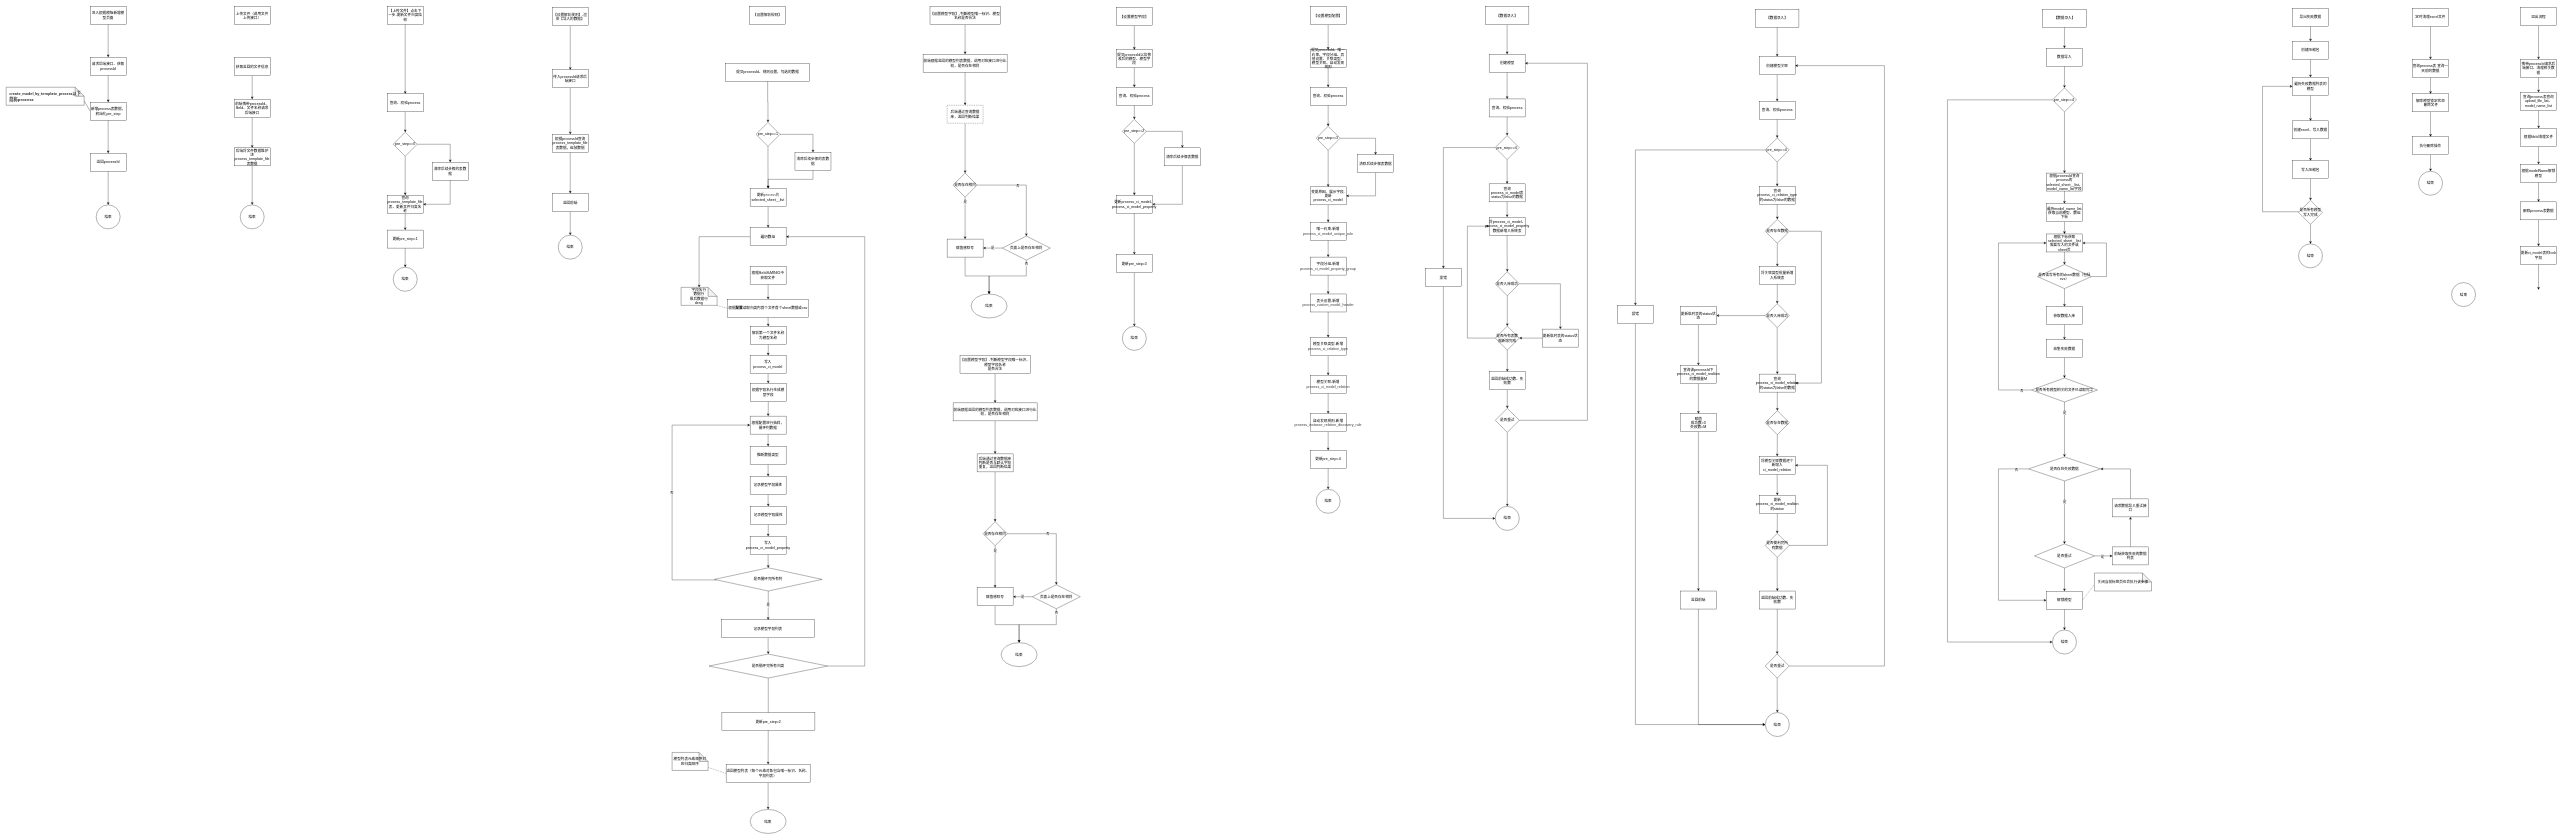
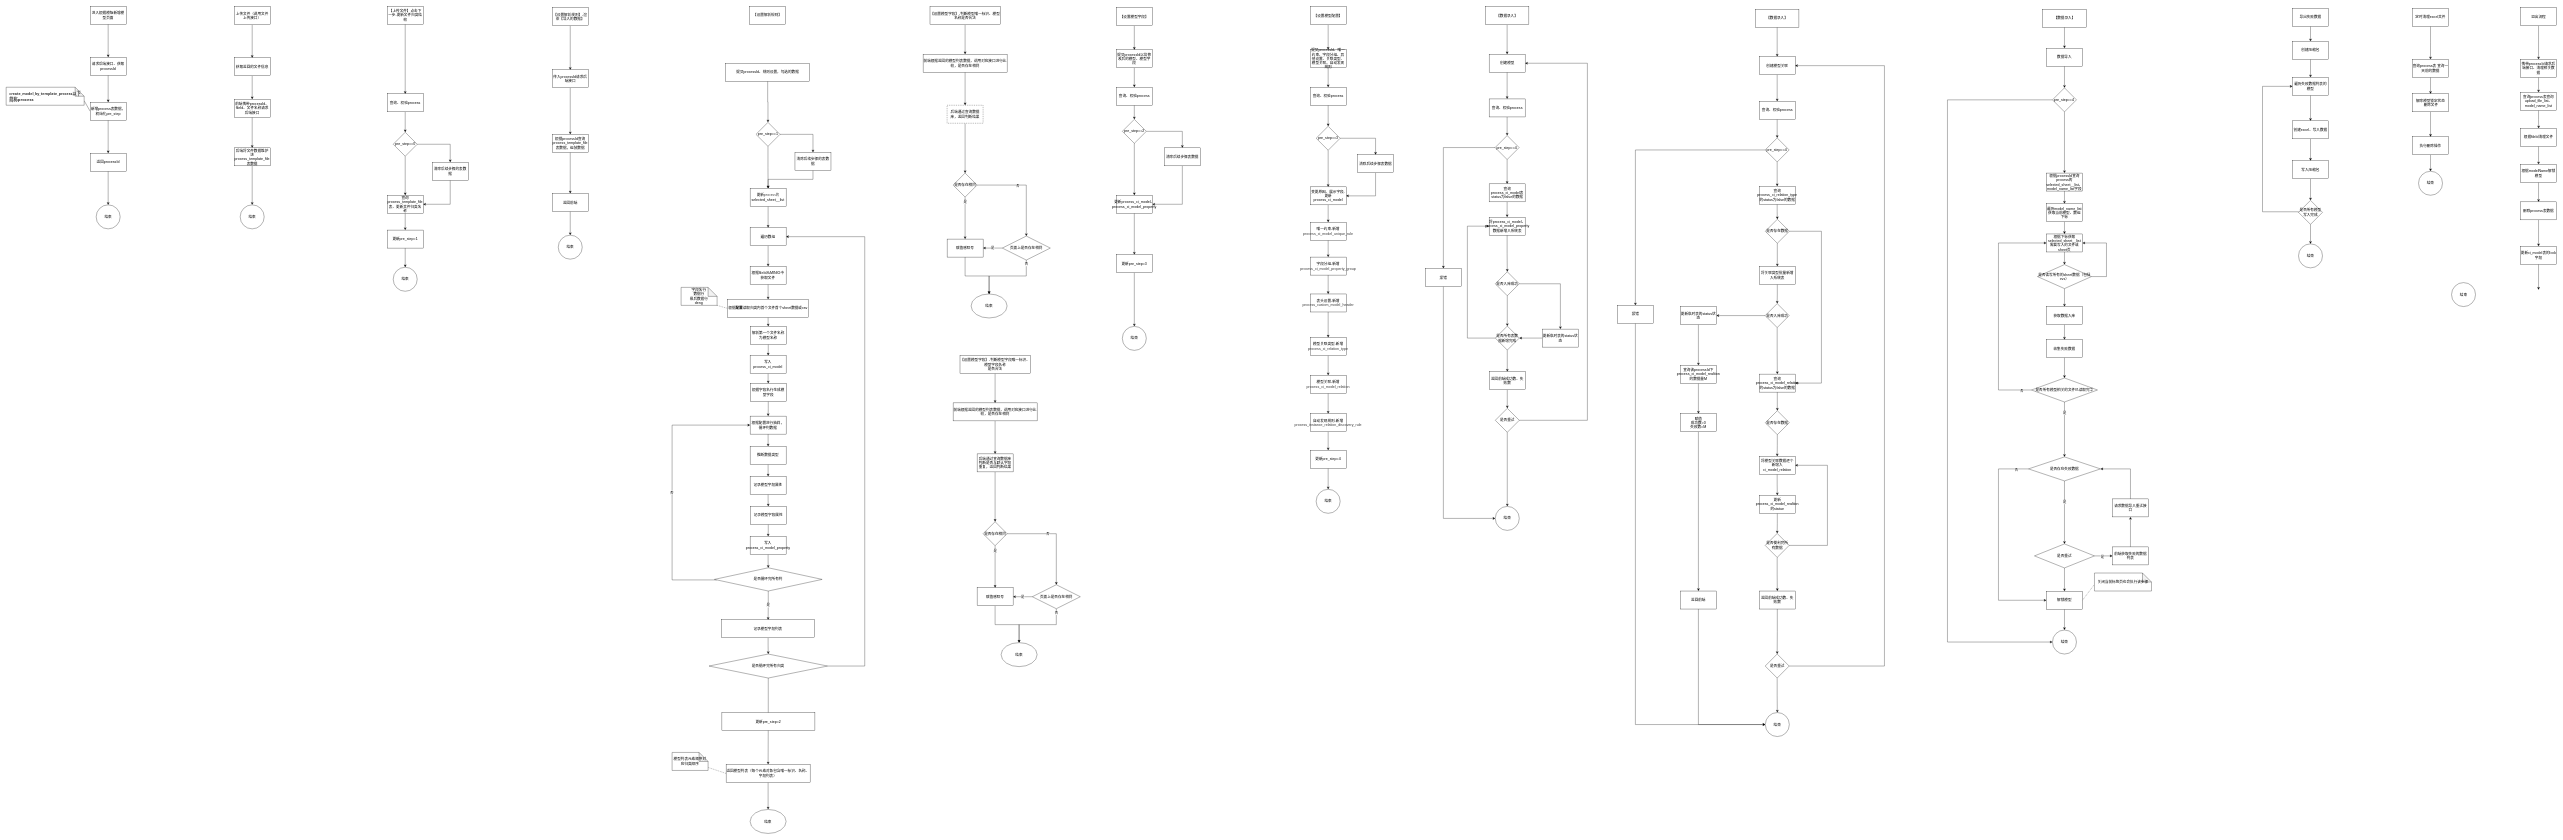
+ <mxCell id="2" style="edgeStyle=orthogonalEdgeStyle;rounded=0;orthogonalLoop=1;jettySize=auto;html=1;exitX=0.5;exitY=1;exitDx=0;exitDy=0;" parent="1" source="3" target="37" edge="1"><mxGeometry relative="1" as="geometry" /></mxCell>
- <mxCell id="23" style="edgeStyle=orthogonalEdgeStyle;rounded=0;orthogonalLoop=1;jettySize=auto;html=1;" parent="1" source="24" target="26" edge="1"><mxGeometry relative="1" as="geometry" /></mxCell>
+ <mxCell id="23" style="edgeStyle=orthogonalEdgeStyle;rounded=0;orthogonalLoop=1;jettySize=auto;html=1;" parent="1" source="24" target="39" edge="1"><mxGeometry relative="1" as="geometry" /></mxCell>
